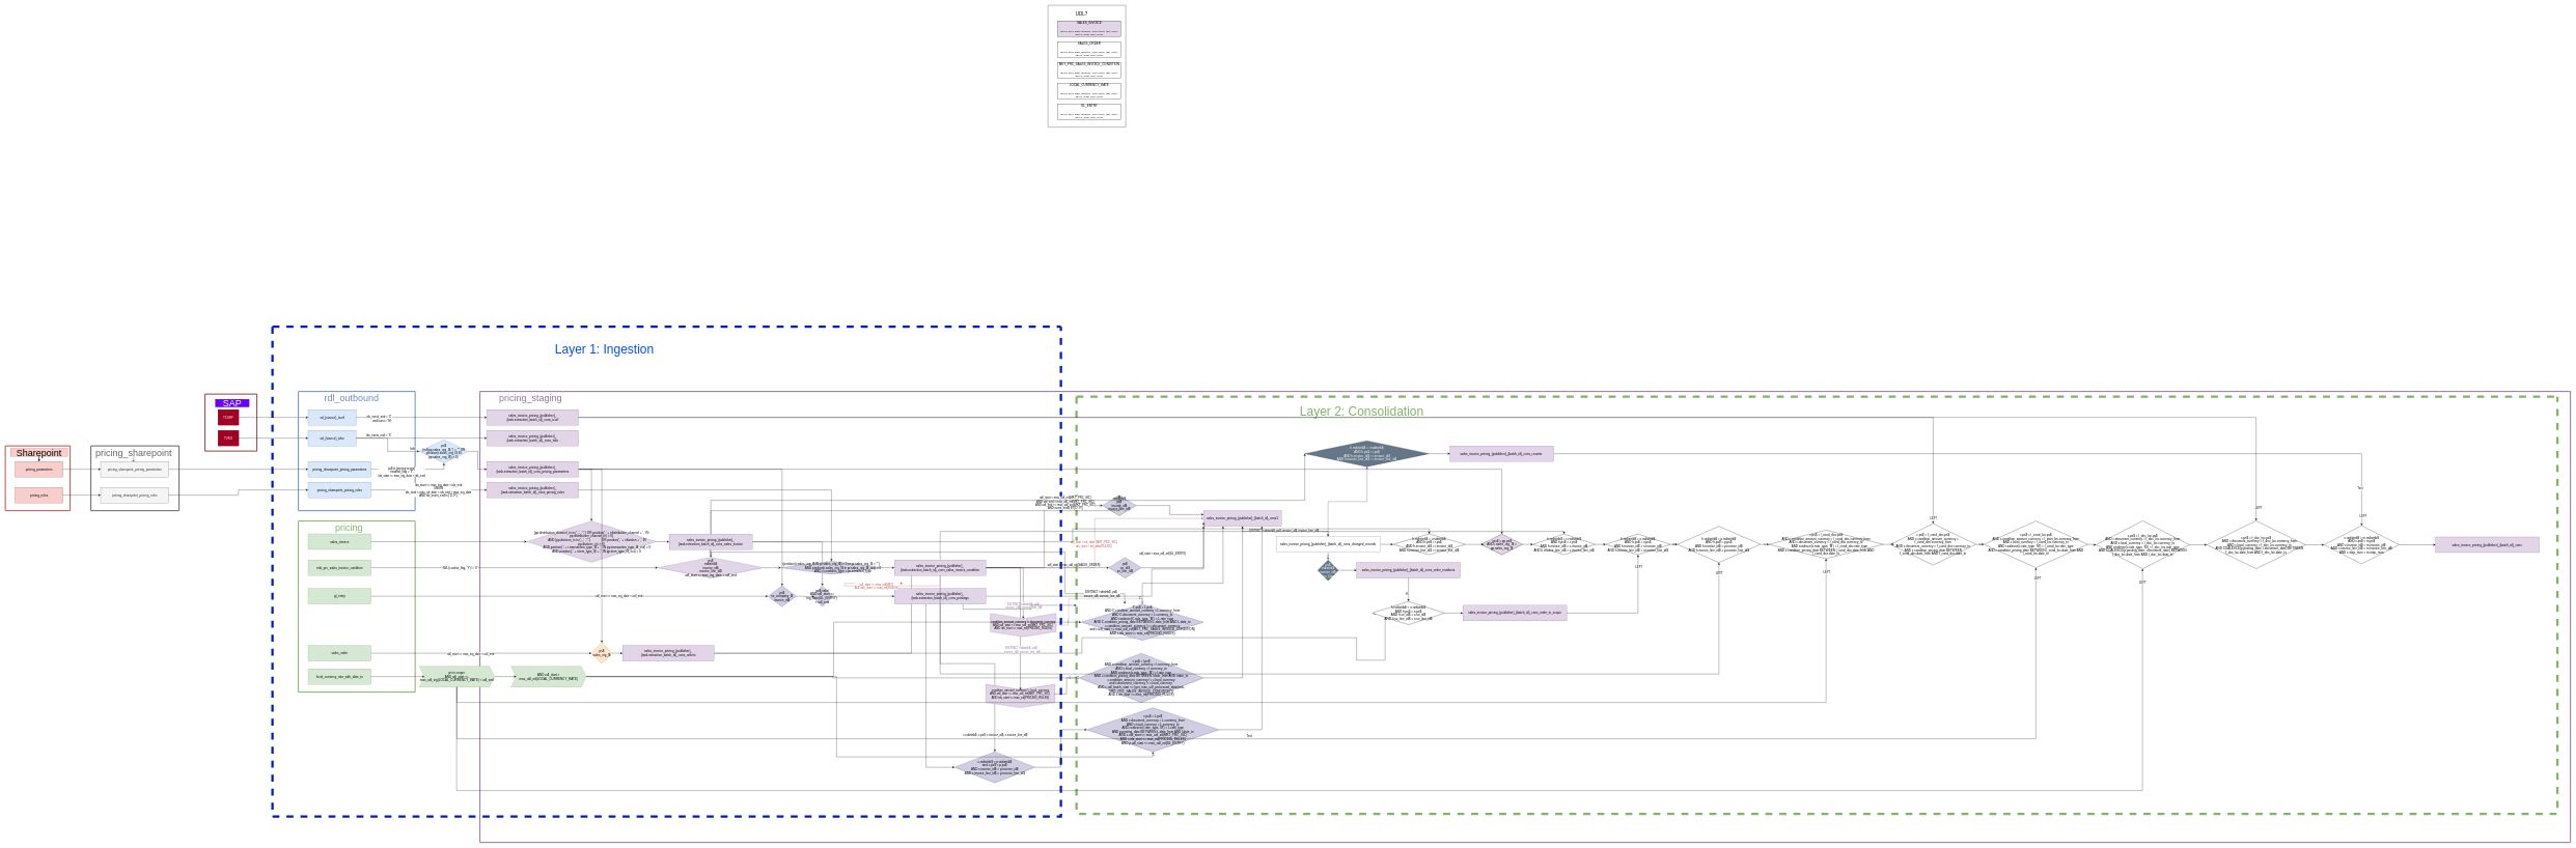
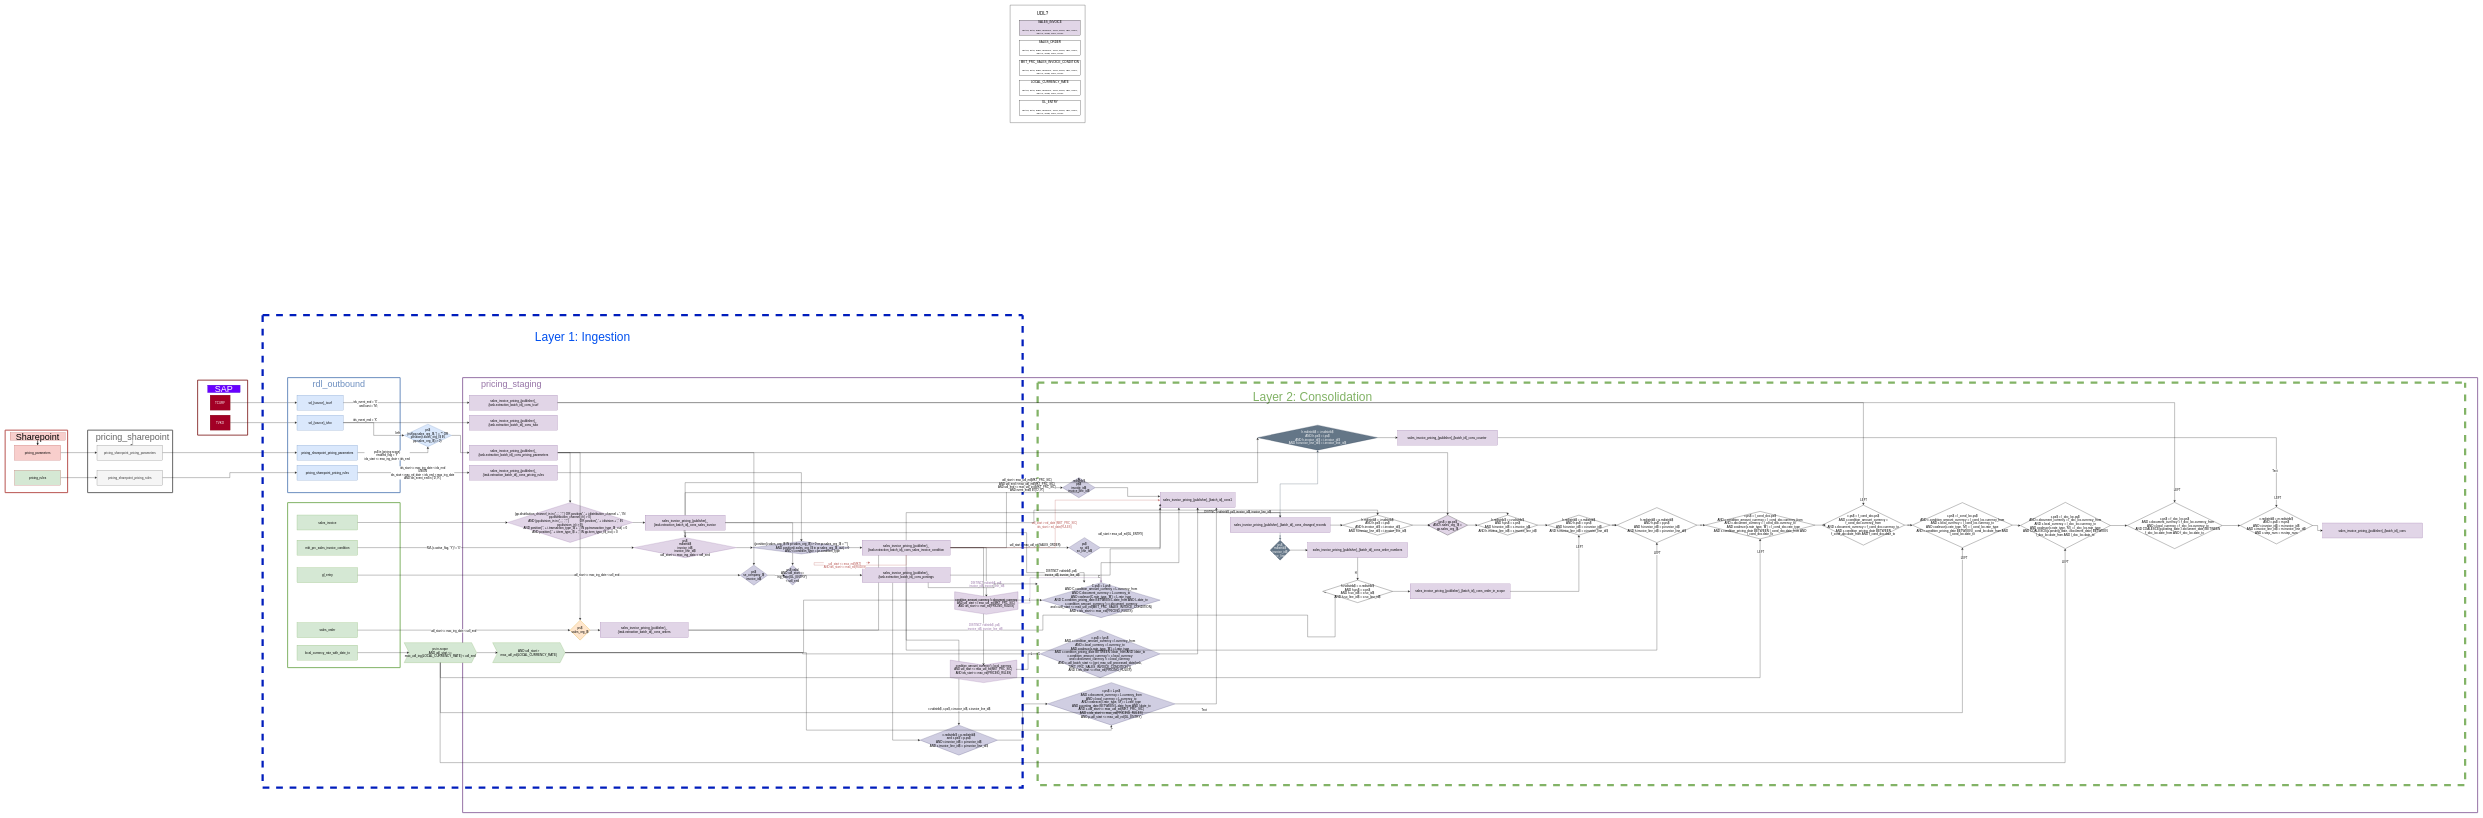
- <mxCell id="96" value="&lt;font color=&quot;#666666&quot; style=&quot;font-size: 36px;&quot;&gt;pricing_sharepoint&lt;/font&gt;" style="text;html=1;align=center;verticalAlign=middle;whiteSpace=wrap;rounded=0;" parent="94" vertex="1"><mxGeometry x="10" y="10" width="310" height="30" as="geometry" /></mxCell>
+ <mxCell id="96" value="&lt;font color=&quot;#666666&quot; style=&quot;font-size: 36px;&quot;&gt;pricing_sharepoint&lt;/font&gt;" style="text;html=1;align=center;verticalAlign=middle;whiteSpace=wrap;rounded=0;" parent="94" vertex="1"><mxGeometry x="25" y="10" width="310" height="30" as="geometry" /></mxCell>
- <mxCell id="71" value="pricing_rules" style="rounded=0;whiteSpace=wrap;html=1;fillColor=#f8cecc;strokeColor=#b85450;" parent="67" vertex="1"><mxGeometry x="37.5" y="160" width="185" height="60" as="geometry" /></mxCell>
+ <mxCell id="71" value="pricing_rules" style="rounded=0;whiteSpace=wrap;html=1;fillColor=#d5e8d4;strokeColor=#b85450;" parent="67" vertex="1"><mxGeometry x="37.5" y="160" width="185" height="60" as="geometry" /></mxCell>
- <mxCell id="135" value="&lt;font color=&quot;#82b366&quot; style=&quot;font-size: 36px;&quot;&gt;pricing&lt;/font&gt;" style="text;html=1;align=center;verticalAlign=middle;whiteSpace=wrap;rounded=0;" parent="132" vertex="1"><mxGeometry x="80" y="10" width="230" height="30" as="geometry" /></mxCell>
- <mxCell id="27" value="&lt;div&gt;sales_invoice_pricing_{publisher}_{batch_id}_cons_changed_records&lt;br&gt;&lt;/div&gt;" style="rounded=0;whiteSpace=wrap;html=1;fillColor=#ffffff;strokeColor=#9673a6;" parent="9" vertex="1"><mxGeometry x="770" y="540" width="400" height="60" as="geometry" /></mxCell>
+ <mxCell id="27" value="&lt;div&gt;sales_invoice_pricing_{publisher}_{batch_id}_cons_changed_records&lt;br&gt;&lt;/div&gt;" style="rounded=0;whiteSpace=wrap;html=1;fillColor=#e1d5e7;strokeColor=#9673a6;" parent="9" vertex="1"><mxGeometry x="770" y="540" width="400" height="60" as="geometry" /></mxCell>
- <mxCell id="60" value="&lt;div&gt;c.ps$ = l_cond_loc.ps$&lt;/div&gt;&lt;div&gt;&lt;span style=&quot;white-space: normal;&quot;&gt;AND c.condition_amount_currency = l_start_loc.currency_from&lt;/span&gt;&lt;/div&gt;&lt;div&gt;&lt;span style=&quot;white-space: normal;&quot;&gt;AND c.local_currency = l_cond_loc.currency_to&lt;/span&gt;&lt;/div&gt;&lt;div&gt;&lt;span style=&quot;white-space: normal;&quot;&gt;AND coalesce(c.rate_type, 'M') = l_cond_loc.rate_type&lt;/span&gt;&lt;/div&gt;&lt;div&gt;&lt;span style=&quot;white-space: normal;&quot;&gt;AND c.condition_pricing_date BETWEEN l_cond_loc.date_from AND l_cond_loc.date_to&lt;/span&gt;&lt;/div&gt;" style="rhombus;whiteSpace=wrap;html=1;" vertex="1" parent="9"><mxGeometry x="3499" y="480" width="400" height="180" as="geometry" /></mxCell>
+ <mxCell id="60" value="&lt;div&gt;c.ps$ = l_cond_loc.ps$&lt;/div&gt;&lt;div&gt;&lt;span style=&quot;white-space: normal;&quot;&gt;AND c.condition_amount_currency = l_cond_loc.currency_from&lt;/span&gt;&lt;/div&gt;&lt;div&gt;&lt;span style=&quot;white-space: normal;&quot;&gt;AND c.local_currency = l_cond_loc.currency_to&lt;/span&gt;&lt;/div&gt;&lt;div&gt;&lt;span style=&quot;white-space: normal;&quot;&gt;AND coalesce(c.rate_type, 'M') = l_cond_loc.rate_type&lt;/span&gt;&lt;/div&gt;&lt;div&gt;&lt;span style=&quot;white-space: normal;&quot;&gt;AND c.condition_pricing_date BETWEEN l_cond_loc.date_from AND l_cond_loc.date_to&lt;/span&gt;&lt;/div&gt;" style="rhombus;whiteSpace=wrap;html=1;" vertex="1" parent="9"><mxGeometry x="3499" y="480" width="400" height="180" as="geometry" /></mxCell>
- <mxCell id="30" value="&lt;div&gt;sales_invoice_pricing_{publisher}_{batch_id}_cons&amp;nbsp;&lt;br&gt;&lt;/div&gt;" style="rounded=0;whiteSpace=wrap;html=1;fillColor=#e1d5e7;strokeColor=#9673a6;" parent="9" vertex="1"><mxGeometry x="5240" y="541.51" width="400" height="60" as="geometry" /></mxCell>
+ <mxCell id="30" value="&lt;div&gt;sales_invoice_pricing_{publisher}_{batch_id}_cons&amp;nbsp;&lt;br&gt;&lt;/div&gt;" style="rounded=0;whiteSpace=wrap;html=1;fillColor=#e1d5e7;strokeColor=#9673a6;" parent="9" vertex="1"><mxGeometry x="5140" y="561.51" width="400" height="60" as="geometry" /></mxCell>
